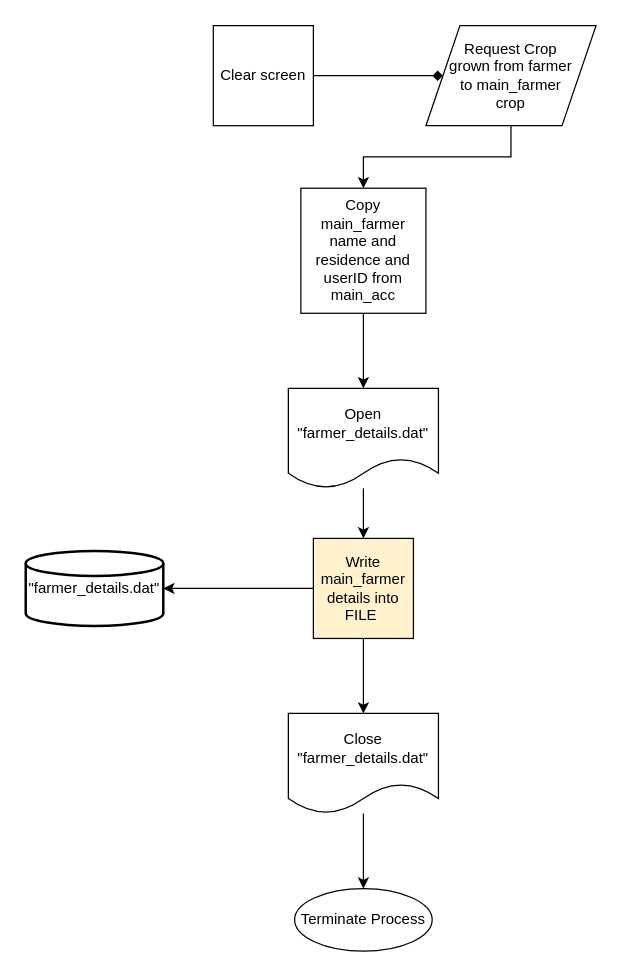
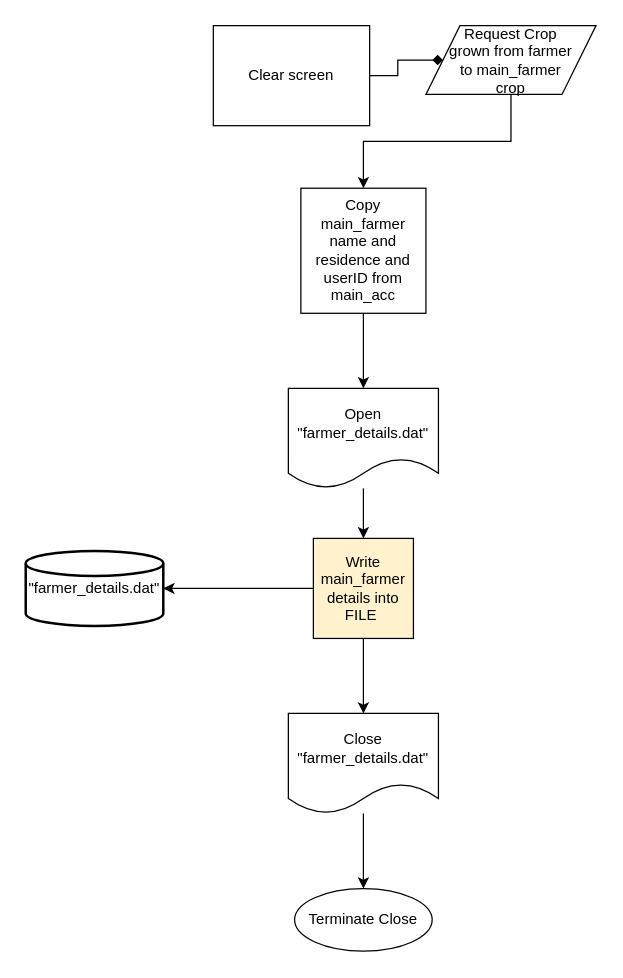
- <mxCell id="3" value="Clear screen" style="whiteSpace=wrap;html=1;aspect=fixed;strokeWidth=1;" vertex="1" parent="1"><mxGeometry x="170" y="20" width="80" height="80" as="geometry" /></mxCell>
+ <mxCell id="3" value="Clear screen" style="whiteSpace=wrap;html=1;aspect=fixed;strokeWidth=1;" vertex="1" parent="1"><mxGeometry x="170" y="20" width="125" height="80" as="geometry" /></mxCell>
- <mxCell id="5" value="Request Crop grown from farmer to main_farmer crop" style="shape=parallelogram;perimeter=parallelogramPerimeter;whiteSpace=wrap;html=1;strokeWidth=1;spacingLeft=15;spacingRight=15;" vertex="1" parent="1"><mxGeometry x="340" y="20" width="136" height="80" as="geometry" /></mxCell>
+ <mxCell id="5" value="Request Crop grown from farmer to main_farmer crop" style="shape=parallelogram;perimeter=parallelogramPerimeter;whiteSpace=wrap;html=1;strokeWidth=1;spacingLeft=15;spacingRight=15;" vertex="1" parent="1"><mxGeometry x="340" y="20" width="136" height="55" as="geometry" /></mxCell>
- <mxCell id="16" value="Terminate Process" style="ellipse;whiteSpace=wrap;html=1;strokeWidth=1;" vertex="1" parent="1"><mxGeometry x="235" y="710" width="110" height="50" as="geometry" /></mxCell>
+ <mxCell id="16" value="Terminate Close" style="ellipse;whiteSpace=wrap;html=1;strokeWidth=1;" vertex="1" parent="1"><mxGeometry x="235" y="710" width="110" height="50" as="geometry" /></mxCell>
